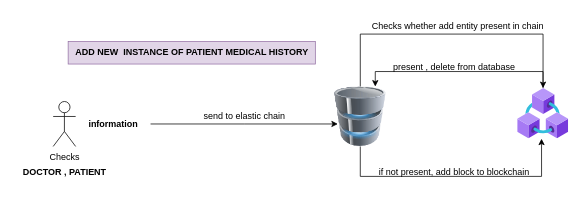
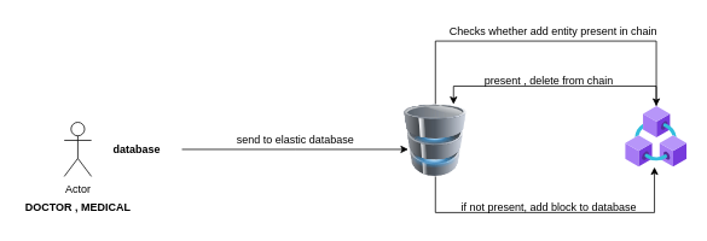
- <mxCell id="14" value="&lt;b&gt;ADD NEW&amp;nbsp; INSTANCE OF PATIENT MEDICAL HISTORY&lt;/b&gt;" style="text;html=1;align=center;verticalAlign=middle;resizable=0;points=[];autosize=1;strokeColor=#9673a6;fillColor=#e1d5e7;" parent="1" vertex="1"><mxGeometry x="90" y="55" width="330" height="30" as="geometry" /></mxCell>
- <mxCell id="12" value="present , delete from database" style="text;html=1;align=center;verticalAlign=middle;resizable=0;points=[];autosize=1;strokeColor=none;fillColor=none;" parent="1" vertex="1"><mxGeometry x="500" y="75" width="210" height="30" as="geometry" /></mxCell>
+ <mxCell id="12" value="present , delete from chain" style="text;html=1;align=center;verticalAlign=middle;resizable=0;points=[];autosize=1;strokeColor=none;fillColor=none;" parent="1" vertex="1"><mxGeometry x="500" y="75" width="210" height="30" as="geometry" /></mxCell>
- <mxCell id="8" value="send to elastic chain" style="text;html=1;align=center;verticalAlign=middle;resizable=0;points=[];autosize=1;strokeColor=none;fillColor=none;" parent="1" vertex="1"><mxGeometry x="240" y="140" width="170" height="30" as="geometry" /></mxCell>
+ <mxCell id="8" value="send to elastic database" style="text;html=1;align=center;verticalAlign=middle;resizable=0;points=[];autosize=1;strokeColor=none;fillColor=none;" parent="1" vertex="1"><mxGeometry x="240" y="140" width="170" height="30" as="geometry" /></mxCell>
- <mxCell id="3" value="&lt;b&gt;information&lt;/b&gt;" style="text;html=1;align=center;verticalAlign=middle;resizable=0;points=[];autosize=1;strokeColor=none;fillColor=none;" parent="1" vertex="1"><mxGeometry x="100" y="150" width="100" height="30" as="geometry" /></mxCell>
+ <mxCell id="3" value="&lt;b&gt;database&lt;/b&gt;" style="text;html=1;align=center;verticalAlign=middle;resizable=0;points=[];autosize=1;strokeColor=none;fillColor=none;" parent="1" vertex="1"><mxGeometry x="100" y="150" width="100" height="30" as="geometry" /></mxCell>
- <mxCell id="4" value="Checks" style="shape=umlActor;verticalLabelPosition=bottom;verticalAlign=top;html=1;outlineConnect=0;" parent="1" vertex="1"><mxGeometry x="70" y="135" width="30" height="60" as="geometry" /></mxCell>
+ <mxCell id="4" value="Actor" style="shape=umlActor;verticalLabelPosition=bottom;verticalAlign=top;html=1;outlineConnect=0;" parent="1" vertex="1"><mxGeometry x="70" y="135" width="30" height="60" as="geometry" /></mxCell>
- <mxCell id="15" value="&lt;b&gt;DOCTOR , PATIENT&lt;/b&gt;" style="text;html=1;align=center;verticalAlign=middle;resizable=0;points=[];autosize=1;strokeColor=none;fillColor=none;" parent="1" vertex="1"><mxGeometry x="20" y="215" width="130" height="30" as="geometry" /></mxCell>
+ <mxCell id="15" value="&lt;b&gt;DOCTOR , MEDICAL&lt;/b&gt;" style="text;html=1;align=center;verticalAlign=middle;resizable=0;points=[];autosize=1;strokeColor=none;fillColor=none;" parent="1" vertex="1"><mxGeometry x="20" y="215" width="130" height="30" as="geometry" /></mxCell>
- <mxCell id="13" value="if not present, add block to blockchain" style="text;html=1;align=center;verticalAlign=middle;resizable=0;points=[];autosize=1;strokeColor=none;fillColor=none;" parent="1" vertex="1"><mxGeometry x="480" y="215" width="250" height="30" as="geometry" /></mxCell>
+ <mxCell id="13" value="if not present, add block to database" style="text;html=1;align=center;verticalAlign=middle;resizable=0;points=[];autosize=1;strokeColor=none;fillColor=none;" parent="1" vertex="1"><mxGeometry x="480" y="215" width="250" height="30" as="geometry" /></mxCell>
